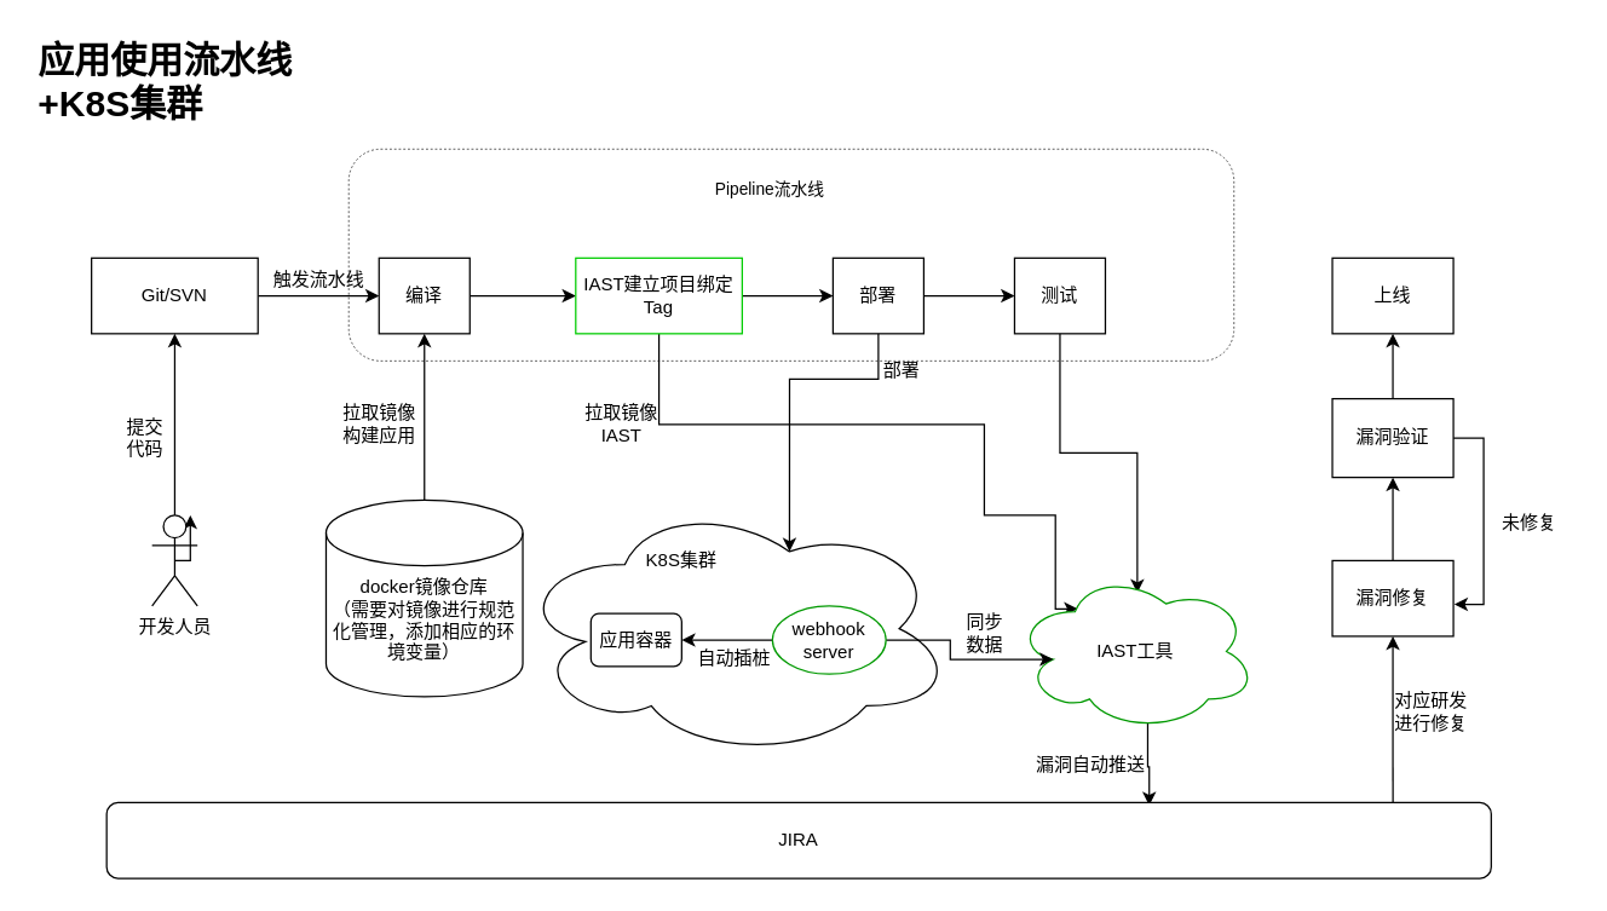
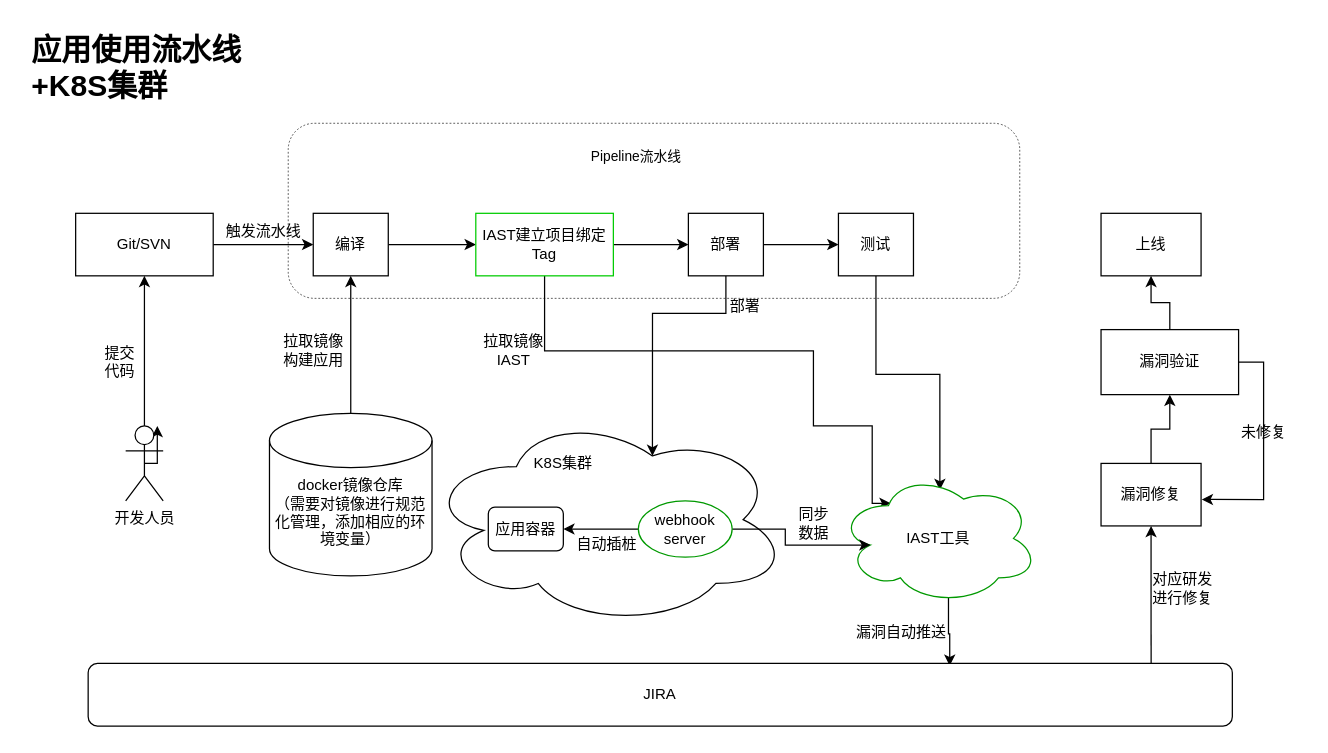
- <mxCell id="33" value="漏洞验证" style="whiteSpace=wrap;html=1;" parent="1" vertex="1"><mxGeometry x="880" y="263" width="80" height="52" as="geometry" /></mxCell>
+ <mxCell id="33" value="漏洞验证" style="whiteSpace=wrap;html=1;" parent="1" vertex="1"><mxGeometry x="880" y="263" width="110" height="52" as="geometry" /></mxCell>
